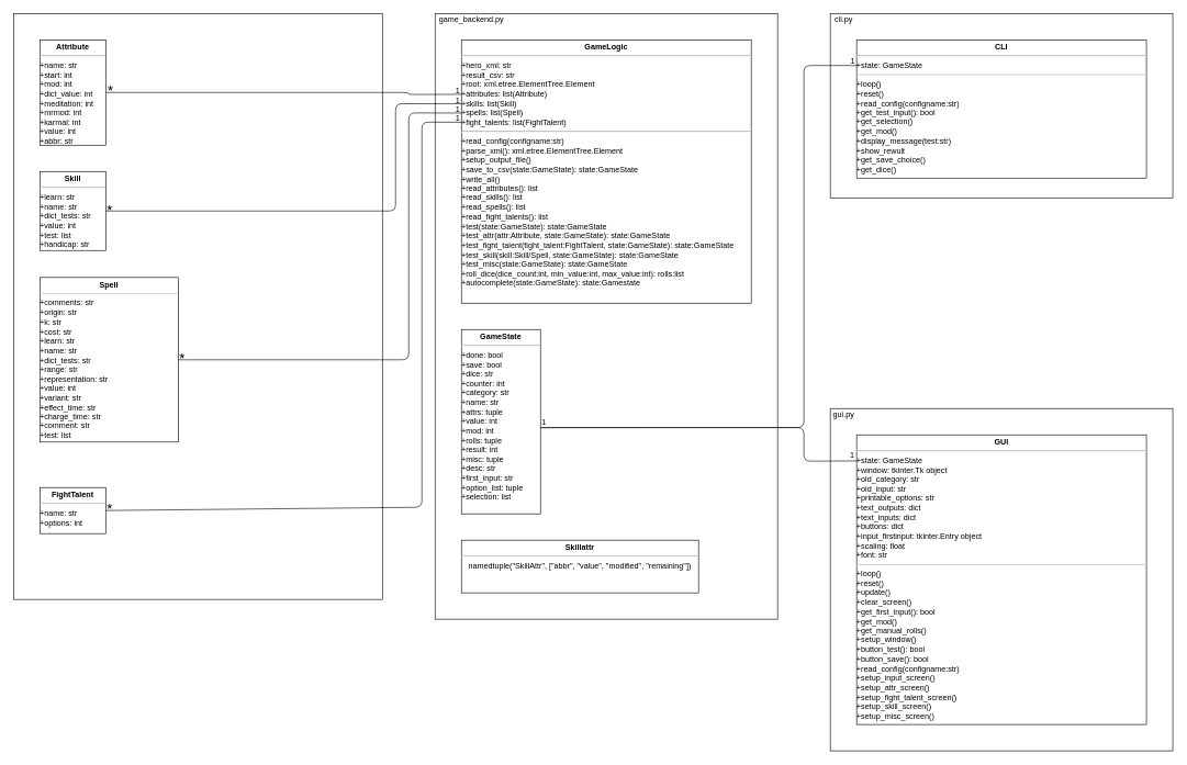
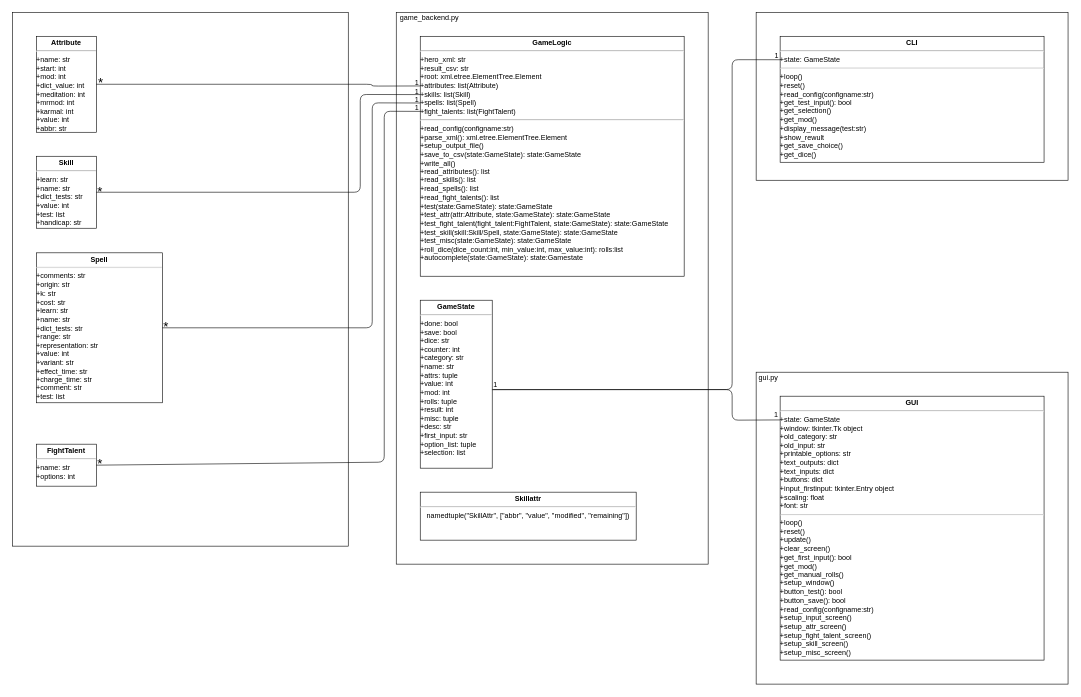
- <mxCell id="13" value="cli.py" style="text;html=1;align=center;verticalAlign=middle;resizable=0;points=[];autosize=1;" vertex="1" parent="1"><mxGeometry x="1260" y="20" width="40" height="20" as="geometry" /></mxCell>
